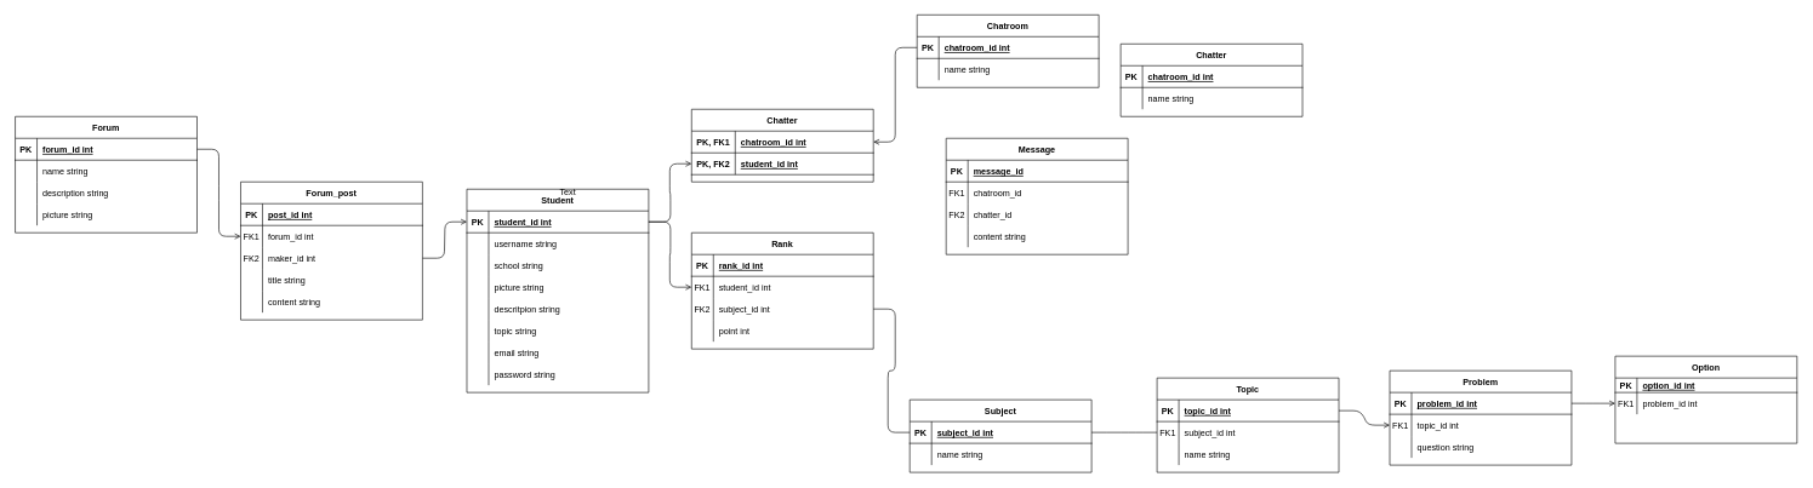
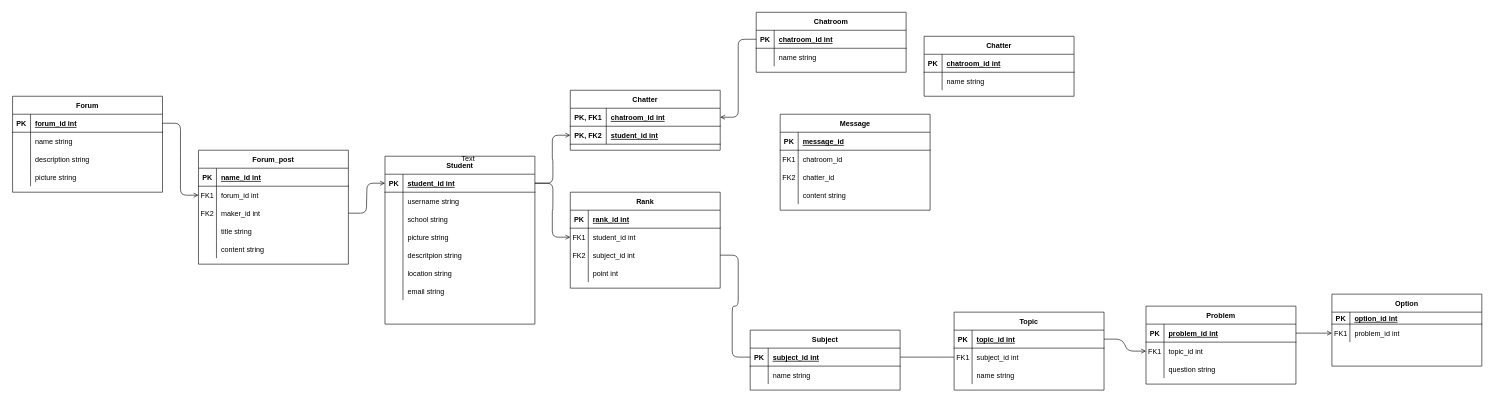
- <mxCell id="65" value="post_id int" style="shape=partialRectangle;overflow=hidden;connectable=0;fillColor=none;top=0;left=0;bottom=0;right=0;align=left;spacingLeft=6;fontStyle=5;" vertex="1" parent="63"><mxGeometry x="30" width="220" height="30" as="geometry"><mxRectangle width="220" height="30" as="alternateBounds" /></mxGeometry></mxCell>
+ <mxCell id="65" value="name_id int" style="shape=partialRectangle;overflow=hidden;connectable=0;fillColor=none;top=0;left=0;bottom=0;right=0;align=left;spacingLeft=6;fontStyle=5;" vertex="1" parent="63"><mxGeometry x="30" width="220" height="30" as="geometry"><mxRectangle width="220" height="30" as="alternateBounds" /></mxGeometry></mxCell>
- <mxCell id="42" value="topic string" style="shape=partialRectangle;overflow=hidden;connectable=0;fillColor=none;top=0;left=0;bottom=0;right=0;align=left;spacingLeft=6;" vertex="1" parent="40"><mxGeometry x="30" width="220" height="30" as="geometry"><mxRectangle width="220" height="30" as="alternateBounds" /></mxGeometry></mxCell>
+ <mxCell id="42" value="location string" style="shape=partialRectangle;overflow=hidden;connectable=0;fillColor=none;top=0;left=0;bottom=0;right=0;align=left;spacingLeft=6;" vertex="1" parent="40"><mxGeometry x="30" width="220" height="30" as="geometry"><mxRectangle width="220" height="30" as="alternateBounds" /></mxGeometry></mxCell>
- <mxCell id="48" value="password string" style="shape=partialRectangle;overflow=hidden;connectable=0;fillColor=none;top=0;left=0;bottom=0;right=0;align=left;spacingLeft=6;" vertex="1" parent="46"><mxGeometry x="30" width="220" height="30" as="geometry"><mxRectangle width="220" height="30" as="alternateBounds" /></mxGeometry></mxCell>
